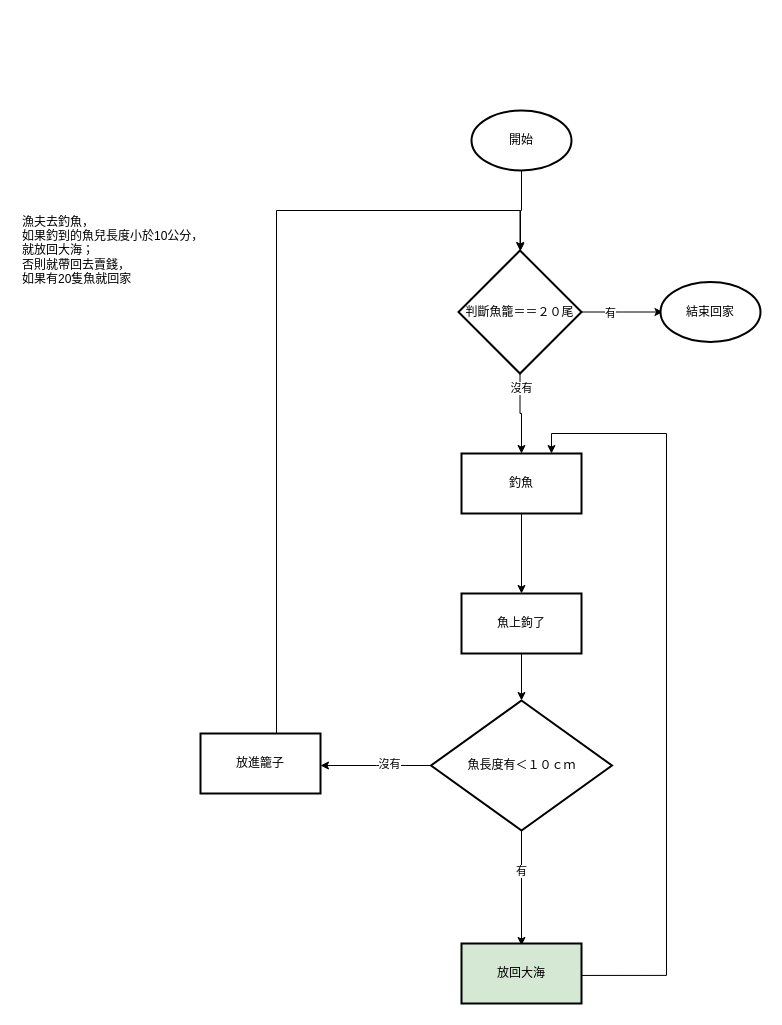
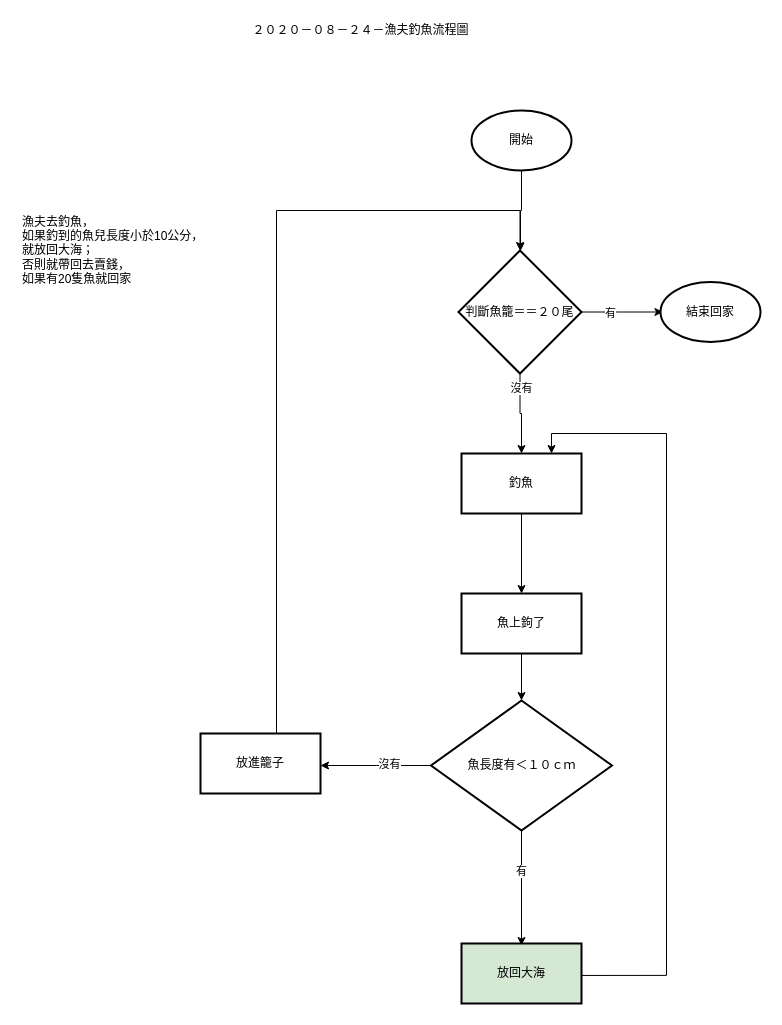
+ <mxCell id="23" value="２０２０－０８－２４－漁夫釣魚流程圖" style="text;html=1;align=center;verticalAlign=middle;resizable=0;points=[];autosize=1;fontFamily=Helvetica;" vertex="1" parent="1"><mxGeometry x="245" y="20" width="230" height="20" as="geometry" /></mxCell>
